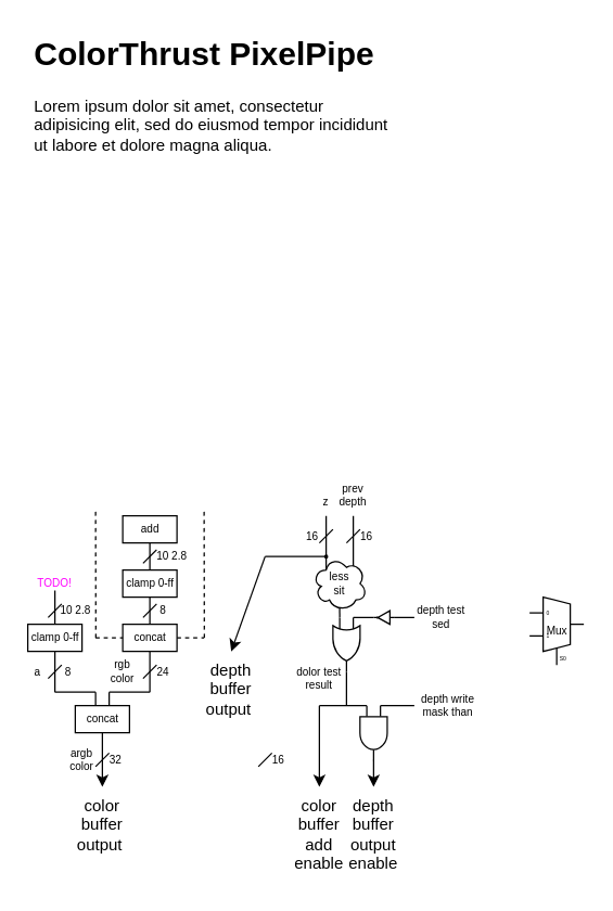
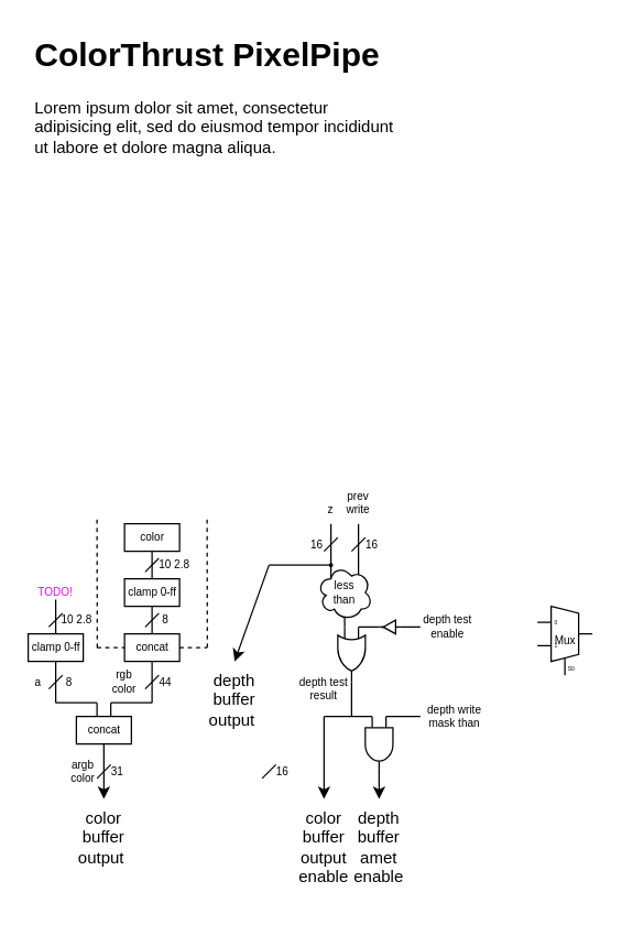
- <mxCell id="18" value="prev depth" style="text;html=1;strokeColor=none;fillColor=none;align=center;verticalAlign=middle;whiteSpace=wrap;rounded=0;fontSize=8;" vertex="1" parent="1"><mxGeometry x="245" y="355" width="30" height="20" as="geometry" /></mxCell>
+ <mxCell id="18" value="prev write" style="text;html=1;strokeColor=none;fillColor=none;align=center;verticalAlign=middle;whiteSpace=wrap;rounded=0;fontSize=8;" vertex="1" parent="1"><mxGeometry x="245" y="355" width="30" height="20" as="geometry" /></mxCell>
- <mxCell id="68" value="add" style="verticalLabelPosition=middle;verticalAlign=middle;html=1;shape=mxgraph.basic.rect;fillColor2=none;strokeWidth=1;size=20;indent=5;fontSize=8;labelPosition=center;align=center;" vertex="1" parent="1"><mxGeometry x="90" y="380" width="40" height="20" as="geometry" /></mxCell>
+ <mxCell id="68" value="color" style="verticalLabelPosition=middle;verticalAlign=middle;html=1;shape=mxgraph.basic.rect;fillColor2=none;strokeWidth=1;size=20;indent=5;fontSize=8;labelPosition=center;align=center;" vertex="1" parent="1"><mxGeometry x="90" y="380" width="40" height="20" as="geometry" /></mxCell>
- <mxCell id="28" value="less&lt;br&gt;sit" style="ellipse;shape=cloud;whiteSpace=wrap;html=1;fontSize=8;" vertex="1" parent="1"><mxGeometry x="230" y="410" width="40" height="40" as="geometry" /></mxCell>
+ <mxCell id="28" value="less&lt;br&gt;than" style="ellipse;shape=cloud;whiteSpace=wrap;html=1;fontSize=8;" vertex="1" parent="1"><mxGeometry x="230" y="410" width="40" height="40" as="geometry" /></mxCell>
- <mxCell id="17" value="depth test sed" style="text;html=1;strokeColor=none;fillColor=none;align=center;verticalAlign=middle;whiteSpace=wrap;rounded=0;fontSize=8;" vertex="1" parent="1"><mxGeometry x="305" y="445" width="40" height="20" as="geometry" /></mxCell>
+ <mxCell id="17" value="depth test enable" style="text;html=1;strokeColor=none;fillColor=none;align=center;verticalAlign=middle;whiteSpace=wrap;rounded=0;fontSize=8;" vertex="1" parent="1"><mxGeometry x="305" y="445" width="40" height="20" as="geometry" /></mxCell>
- <mxCell id="46" value="24" style="text;html=1;strokeColor=none;fillColor=none;align=center;verticalAlign=middle;whiteSpace=wrap;rounded=0;fontSize=8;" vertex="1" parent="1"><mxGeometry x="115" y="490" width="10" height="10" as="geometry" /></mxCell>
+ <mxCell id="46" value="44" style="text;html=1;strokeColor=none;fillColor=none;align=center;verticalAlign=middle;whiteSpace=wrap;rounded=0;fontSize=8;" vertex="1" parent="1"><mxGeometry x="115" y="490" width="10" height="10" as="geometry" /></mxCell>
- <mxCell id="15" value="dolor test result" style="text;html=1;strokeColor=none;fillColor=none;align=center;verticalAlign=middle;whiteSpace=wrap;rounded=0;fontSize=8;" vertex="1" parent="1"><mxGeometry x="215" y="490.24" width="40" height="20" as="geometry" /></mxCell>
+ <mxCell id="15" value="depth test result" style="text;html=1;strokeColor=none;fillColor=none;align=center;verticalAlign=middle;whiteSpace=wrap;rounded=0;fontSize=8;" vertex="1" parent="1"><mxGeometry x="215" y="490.24" width="40" height="20" as="geometry" /></mxCell>
- <mxCell id="11" value="32" style="text;html=1;strokeColor=none;fillColor=none;align=center;verticalAlign=middle;whiteSpace=wrap;rounded=0;fontSize=8;" vertex="1" parent="1"><mxGeometry x="80" y="555" width="10" height="10" as="geometry" /></mxCell>
+ <mxCell id="11" value="31" style="text;html=1;strokeColor=none;fillColor=none;align=center;verticalAlign=middle;whiteSpace=wrap;rounded=0;fontSize=8;" vertex="1" parent="1"><mxGeometry x="80" y="555" width="10" height="10" as="geometry" /></mxCell>
- <mxCell id="4" value="color buffer add enable" style="text;html=1;strokeColor=none;fillColor=none;align=center;verticalAlign=top;whiteSpace=wrap;rounded=0;" vertex="1" parent="1"><mxGeometry x="215" y="580" width="40" height="70" as="geometry" /></mxCell>
+ <mxCell id="4" value="color buffer output enable" style="text;html=1;strokeColor=none;fillColor=none;align=center;verticalAlign=top;whiteSpace=wrap;rounded=0;" vertex="1" parent="1"><mxGeometry x="215" y="580" width="40" height="70" as="geometry" /></mxCell>
- <mxCell id="8" value="depth&lt;br&gt;buffer output enable" style="text;html=1;strokeColor=none;fillColor=none;align=center;verticalAlign=top;whiteSpace=wrap;rounded=0;" vertex="1" parent="1"><mxGeometry x="255" y="580" width="40" height="70" as="geometry" /></mxCell>
+ <mxCell id="8" value="depth&lt;br&gt;buffer amet enable" style="text;html=1;strokeColor=none;fillColor=none;align=center;verticalAlign=top;whiteSpace=wrap;rounded=0;" vertex="1" parent="1"><mxGeometry x="255" y="580" width="40" height="70" as="geometry" /></mxCell>
